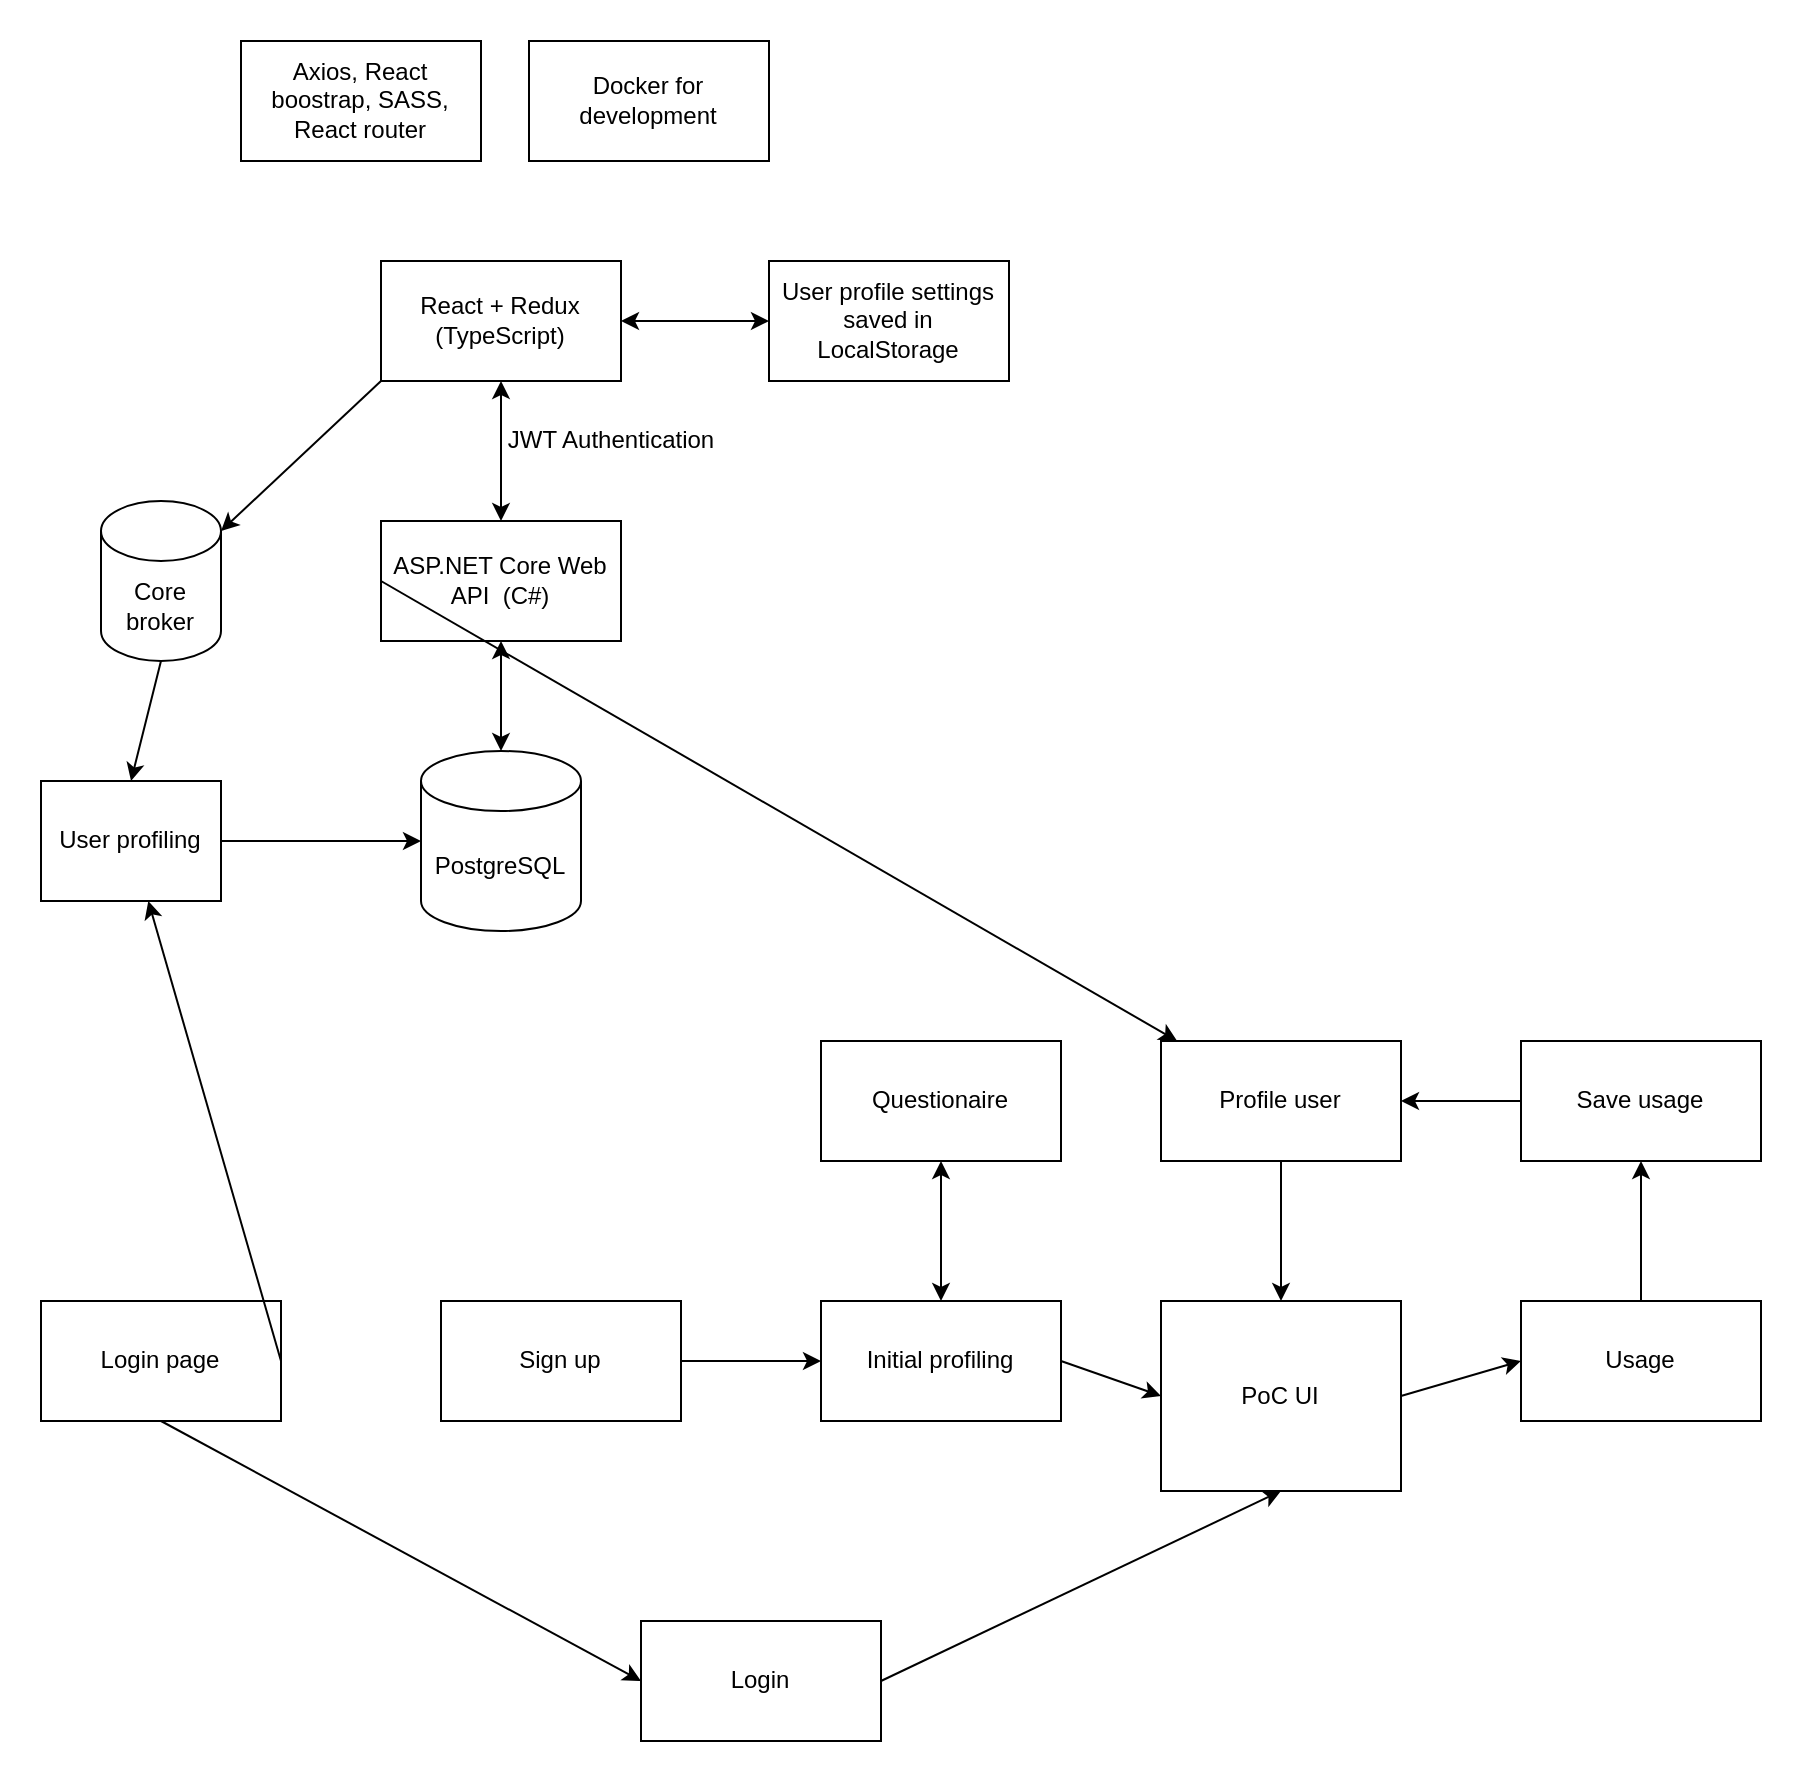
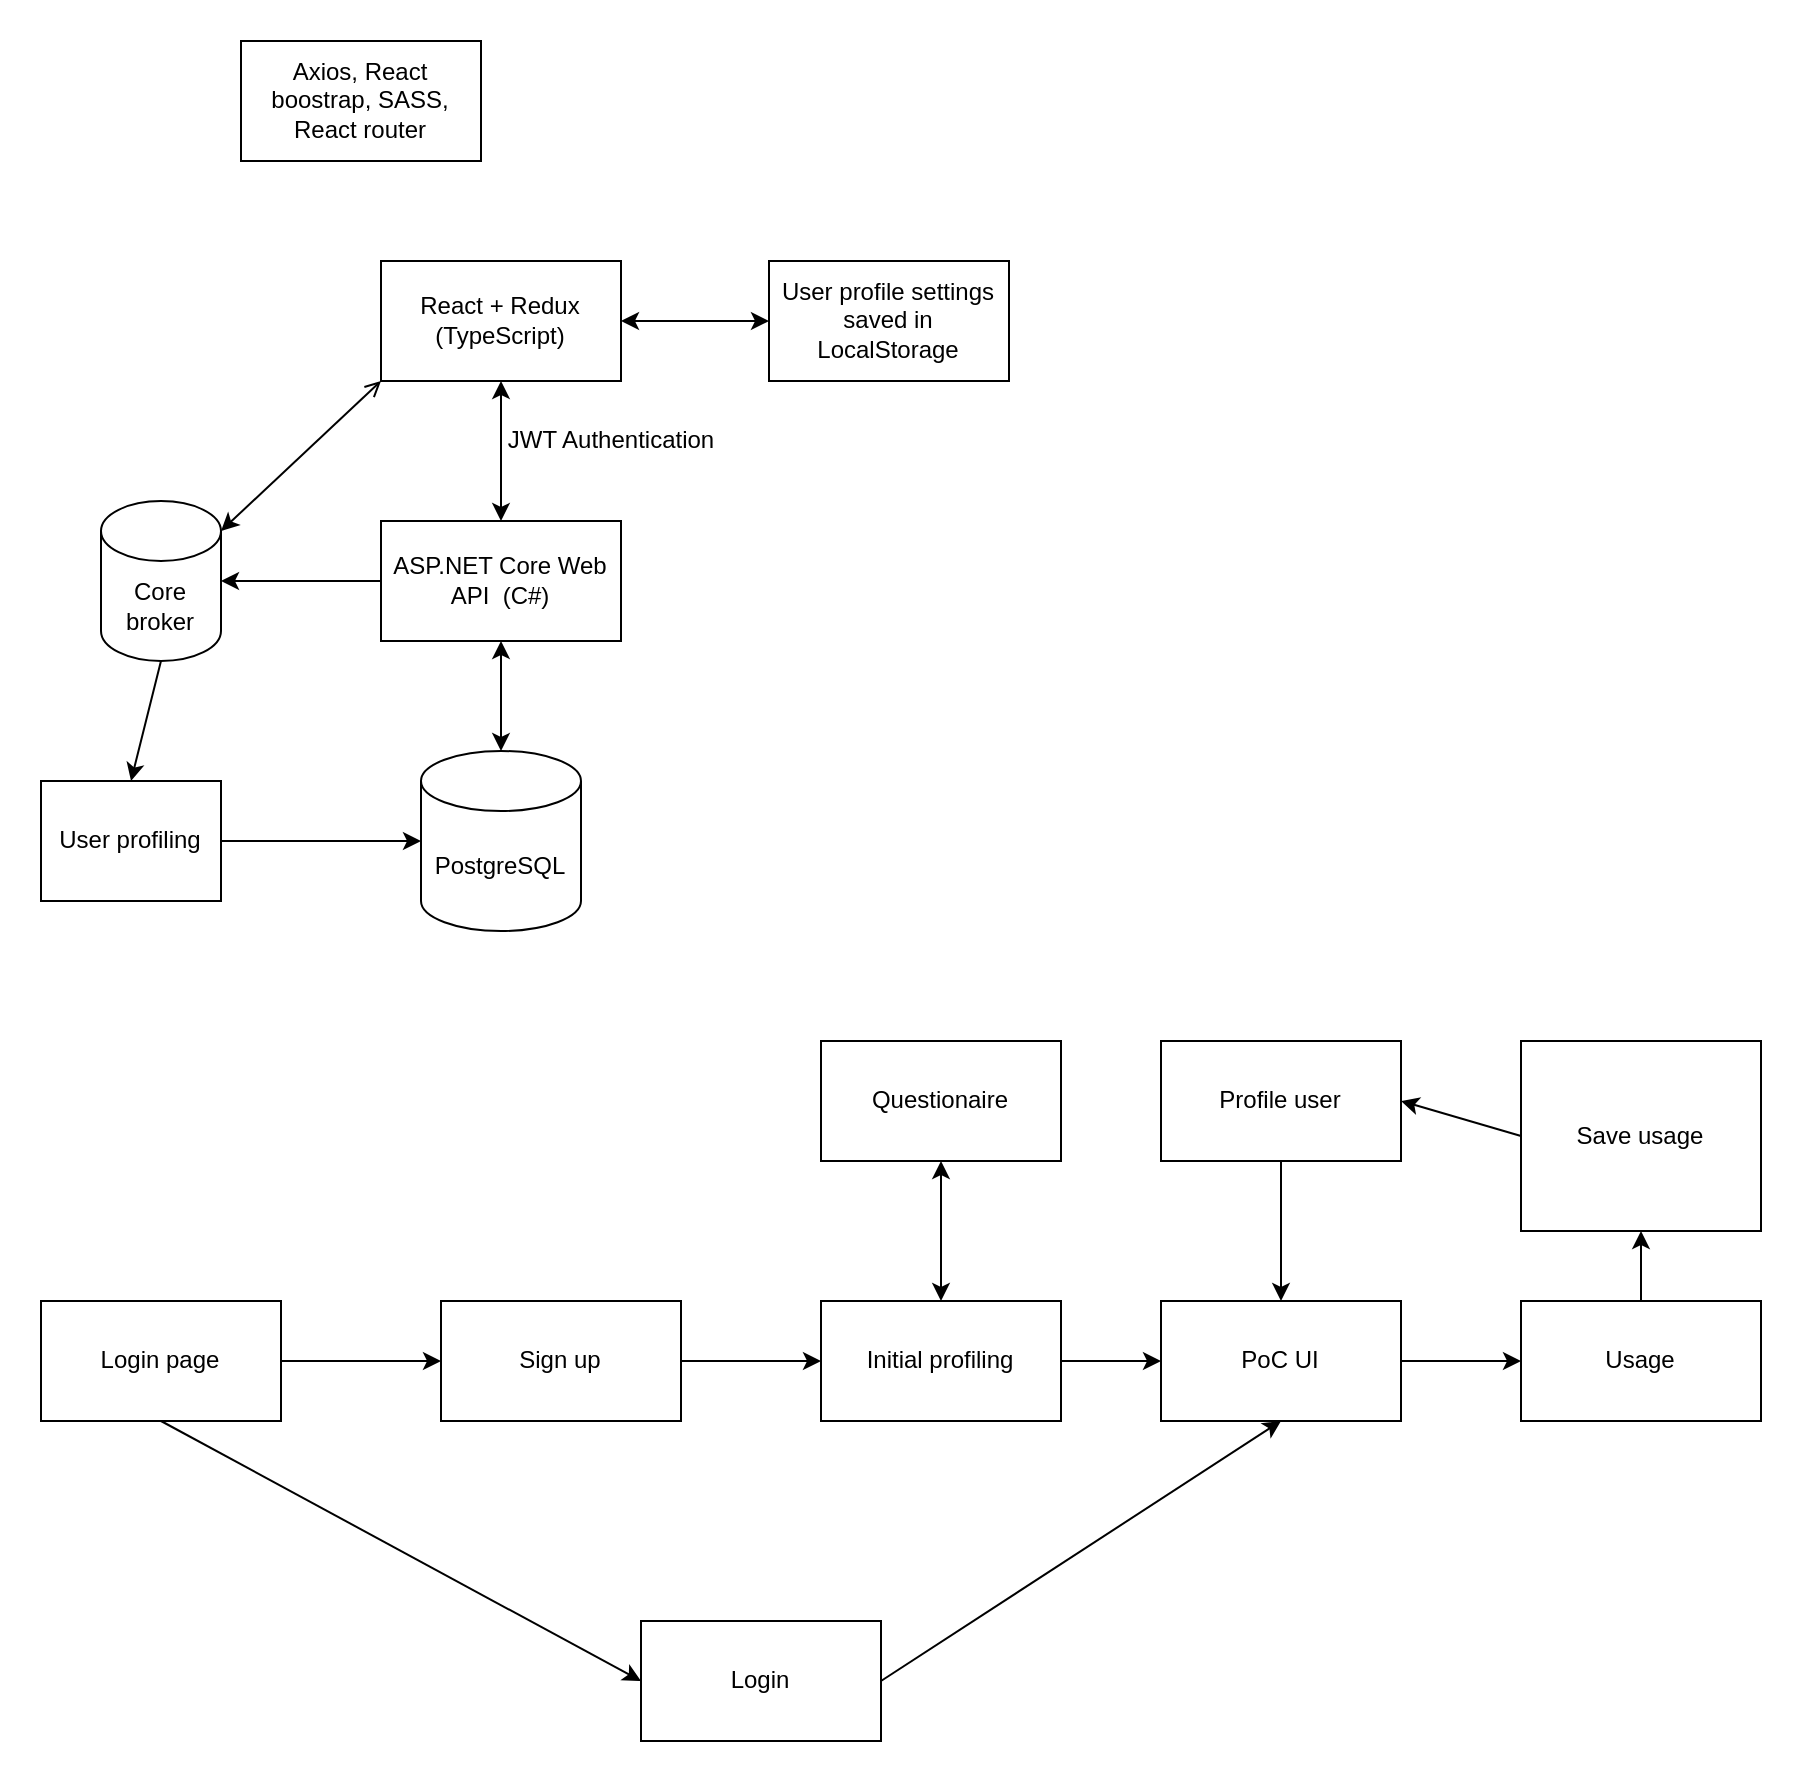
- <mxCell id="33" value="Docker for development" style="rounded=0;whiteSpace=wrap;html=1;" parent="1" vertex="1"><mxGeometry x="264" y="20" width="120" height="60" as="geometry" /></mxCell>
- <mxCell id="28" value="" style="endArrow=none;startArrow=classic;html=1;rounded=0;entryX=0;entryY=1;entryDx=0;entryDy=0;exitX=1;exitY=0;exitDx=0;exitDy=15;exitPerimeter=0;startFill=1;endFill=0;" parent="1" source="27" target="5" edge="1"><mxGeometry width="50" height="50" relative="1" as="geometry"><mxPoint x="260" y="500" as="sourcePoint" /><mxPoint x="205" y="220" as="targetPoint" /></mxGeometry></mxCell>
+ <mxCell id="28" value="" style="endArrow=open;startArrow=classic;html=1;rounded=0;entryX=0;entryY=1;entryDx=0;entryDy=0;exitX=1;exitY=0;exitDx=0;exitDy=15;exitPerimeter=0;startFill=1;endFill=0;" parent="1" source="27" target="5" edge="1"><mxGeometry width="50" height="50" relative="1" as="geometry"><mxPoint x="260" y="500" as="sourcePoint" /><mxPoint x="205" y="220" as="targetPoint" /></mxGeometry></mxCell>
- <mxCell id="29" value="" style="endArrow=classic;startArrow=none;html=1;rounded=0;exitX=0;exitY=0.5;exitDx=0;exitDy=0;startFill=0;" parent="1" source="25" target="12" edge="1"><mxGeometry width="50" height="50" relative="1" as="geometry"><mxPoint x="170" y="310" as="sourcePoint" /><mxPoint x="260" y="432.5" as="targetPoint" /></mxGeometry></mxCell>
+ <mxCell id="29" value="" style="endArrow=classic;startArrow=none;html=1;rounded=0;entryX=1;entryY=0.5;entryDx=0;entryDy=0;entryPerimeter=0;exitX=0;exitY=0.5;exitDx=0;exitDy=0;startFill=0;" parent="1" source="25" target="27" edge="1"><mxGeometry width="50" height="50" relative="1" as="geometry"><mxPoint x="170" y="310" as="sourcePoint" /><mxPoint x="260" y="432.5" as="targetPoint" /></mxGeometry></mxCell>
- <mxCell id="11" value="Save usage" style="rounded=0;whiteSpace=wrap;html=1;" parent="1" vertex="1"><mxGeometry x="760" y="520" width="120" height="60" as="geometry" /></mxCell>
+ <mxCell id="11" value="Save usage" style="rounded=0;whiteSpace=wrap;html=1;" parent="1" vertex="1"><mxGeometry x="760" y="520" width="120" height="95" as="geometry" /></mxCell>
- <mxCell id="17" value="" style="endArrow=classic;html=1;rounded=0;exitX=1;exitY=0.5;exitDx=0;exitDy=0;" parent="1" source="6" target="3" edge="1"><mxGeometry width="50" height="50" relative="1" as="geometry"><mxPoint x="710" y="690" as="sourcePoint" /><mxPoint x="230" y="740" as="targetPoint" /></mxGeometry></mxCell>
+ <mxCell id="17" value="" style="endArrow=classic;html=1;rounded=0;exitX=1;exitY=0.5;exitDx=0;exitDy=0;entryX=0;entryY=0.5;entryDx=0;entryDy=0;" parent="1" source="6" target="7" edge="1"><mxGeometry width="50" height="50" relative="1" as="geometry"><mxPoint x="710" y="690" as="sourcePoint" /><mxPoint x="230" y="740" as="targetPoint" /></mxGeometry></mxCell>
- <mxCell id="9" value="PoC UI" style="rounded=0;whiteSpace=wrap;html=1;" parent="1" vertex="1"><mxGeometry x="580" y="650" width="120" height="95" as="geometry" /></mxCell>
+ <mxCell id="9" value="PoC UI" style="rounded=0;whiteSpace=wrap;html=1;" parent="1" vertex="1"><mxGeometry x="580" y="650" width="120" height="60" as="geometry" /></mxCell>
